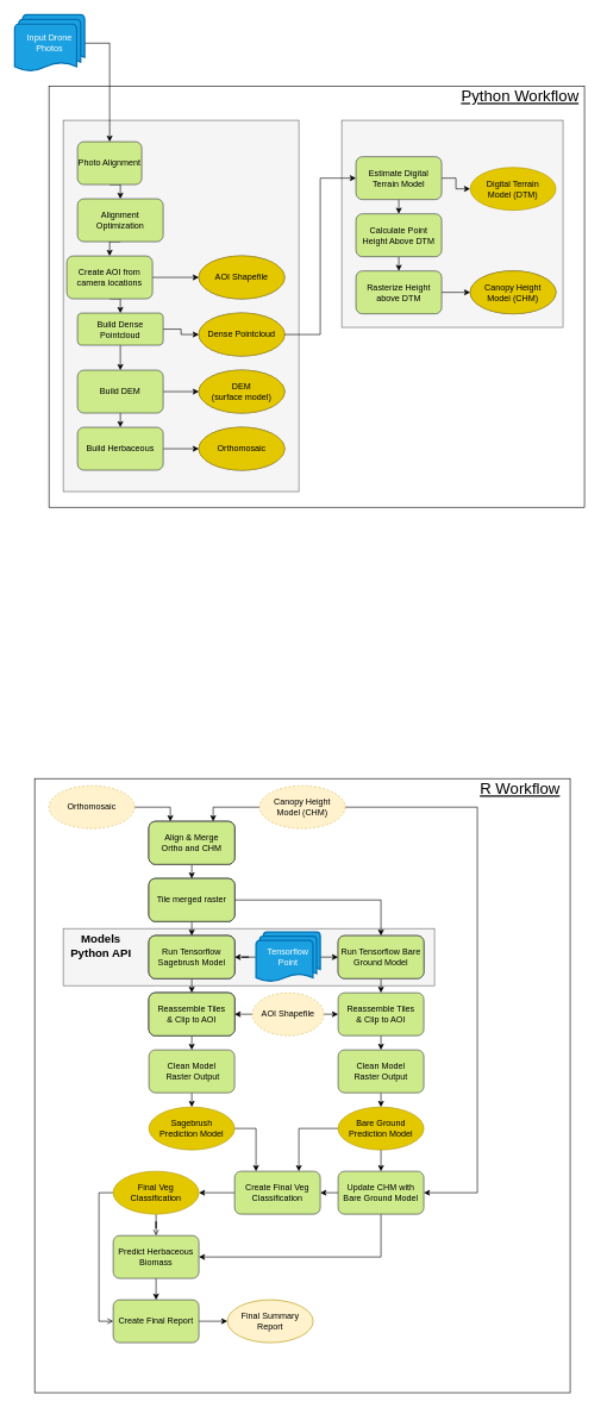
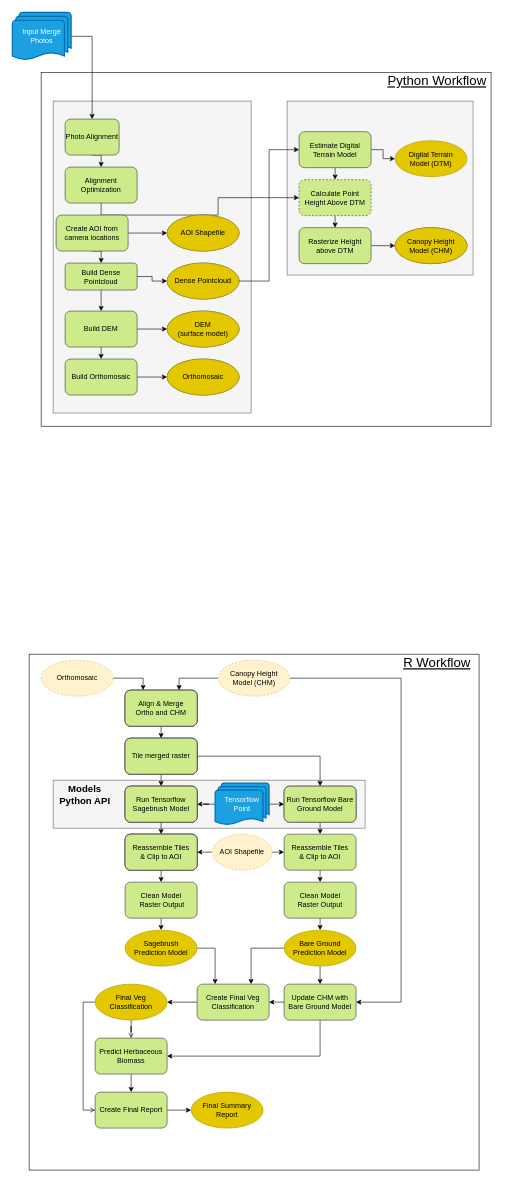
- <mxCell id="7" value="Input Drone Photos" style="strokeWidth=2;html=1;shape=mxgraph.flowchart.multi-document;whiteSpace=wrap;fillColor=#1ba1e2;fontColor=#ffffff;strokeColor=#006EAF;" vertex="1" parent="1"><mxGeometry x="20" y="20" width="98" height="80" as="geometry" /></mxCell>
+ <mxCell id="7" value="Input Merge Photos" style="strokeWidth=2;html=1;shape=mxgraph.flowchart.multi-document;whiteSpace=wrap;fillColor=#1ba1e2;fontColor=#ffffff;strokeColor=#006EAF;" vertex="1" parent="1"><mxGeometry x="20" y="20" width="98" height="80" as="geometry" /></mxCell>
- <mxCell id="32" value="Calculate Point Height Above DTM" style="rounded=1;whiteSpace=wrap;html=1;fontSize=12;fillColor=#cdeb8b;strokeColor=#36393d;" vertex="1" parent="1"><mxGeometry x="498" y="299" width="120" height="60" as="geometry" /></mxCell>
+ <mxCell id="32" value="Calculate Point Height Above DTM" style="rounded=1;whiteSpace=wrap;html=1;fontSize=12;fillColor=#cdeb8b;strokeColor=#36393d;dashed=1;" vertex="1" parent="1"><mxGeometry x="498" y="299" width="120" height="60" as="geometry" /></mxCell>
- <mxCell id="10" style="edgeStyle=orthogonalEdgeStyle;rounded=0;orthogonalLoop=1;jettySize=auto;html=1;exitX=0.5;exitY=1;exitDx=0;exitDy=0;entryX=0.5;entryY=0;entryDx=0;entryDy=0;" edge="1" parent="1" source="11" target="14"><mxGeometry relative="1" as="geometry" /></mxCell>
+ <mxCell id="10" style="edgeStyle=orthogonalEdgeStyle;rounded=0;orthogonalLoop=1;jettySize=auto;html=1;exitX=0.5;exitY=1;exitDx=0;exitDy=0;" edge="1" parent="1" source="11" target="32"><mxGeometry relative="1" as="geometry" /></mxCell>
- <mxCell id="23" value="Build Herbaceous" style="rounded=1;whiteSpace=wrap;html=1;fillColor=#cdeb8b;strokeColor=#36393d;" vertex="1" parent="1"><mxGeometry x="108" y="598" width="120" height="60" as="geometry" /></mxCell>
+ <mxCell id="23" value="Build Orthomosaic" style="rounded=1;whiteSpace=wrap;html=1;fillColor=#cdeb8b;strokeColor=#36393d;" vertex="1" parent="1"><mxGeometry x="108" y="598" width="120" height="60" as="geometry" /></mxCell>
- <mxCell id="85" value="Final Summary&lt;br&gt;Report" style="ellipse;whiteSpace=wrap;html=1;fontSize=12;fillColor=#fff2cc;fontColor=#000000;strokeColor=#B09500;" vertex="1" parent="1"><mxGeometry x="318" y="1820" width="120" height="60" as="geometry" /></mxCell>
+ <mxCell id="85" value="Final Summary&lt;br&gt;Report" style="ellipse;whiteSpace=wrap;html=1;fontSize=12;fillColor=#e3c800;fontColor=#000000;strokeColor=#B09500;" vertex="1" parent="1"><mxGeometry x="318" y="1820" width="120" height="60" as="geometry" /></mxCell>
